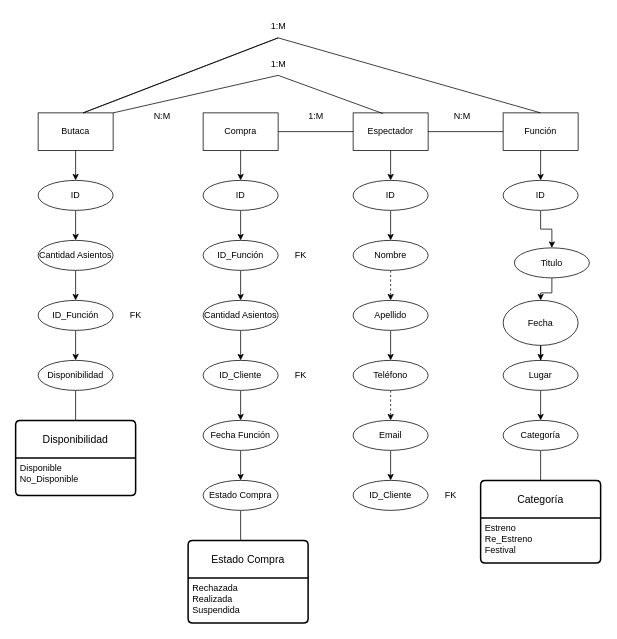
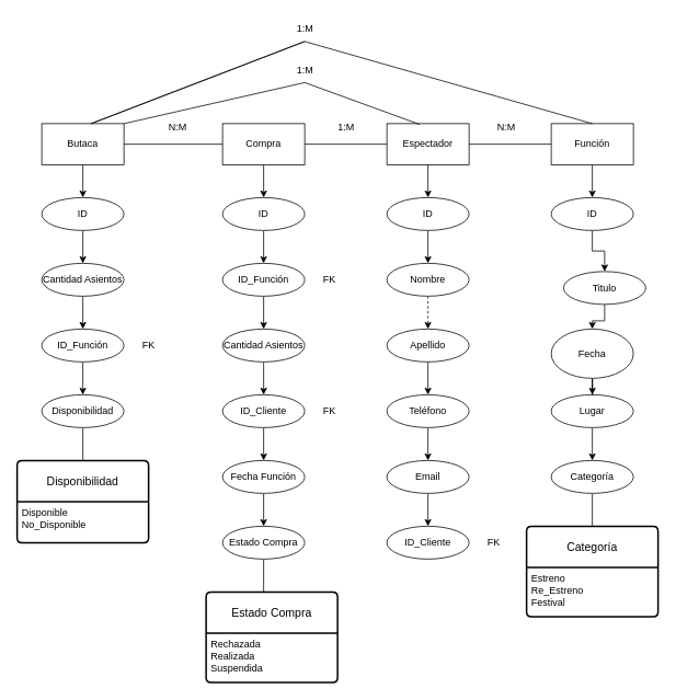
+ <mxCell id="61" value="" style="endArrow=none;html=1;rounded=0;entryX=0;entryY=0.5;entryDx=0;entryDy=0;exitX=1;exitY=0.5;exitDx=0;exitDy=0;" edge="1" parent="1" source="16" target="20"><mxGeometry width="50" height="50" relative="1" as="geometry"><mxPoint x="190" y="200" as="sourcePoint" /><mxPoint x="240" y="150" as="targetPoint" /></mxGeometry></mxCell>
- <mxCell id="5" value="" style="edgeStyle=orthogonalEdgeStyle;rounded=0;orthogonalLoop=1;jettySize=auto;html=1;dashed=1;" edge="1" parent="1" source="6" target="4"><mxGeometry relative="1" as="geometry" /></mxCell>
+ <mxCell id="5" value="" style="edgeStyle=orthogonalEdgeStyle;rounded=0;orthogonalLoop=1;jettySize=auto;html=1;" edge="1" parent="1" source="6" target="4"><mxGeometry relative="1" as="geometry" /></mxCell>
